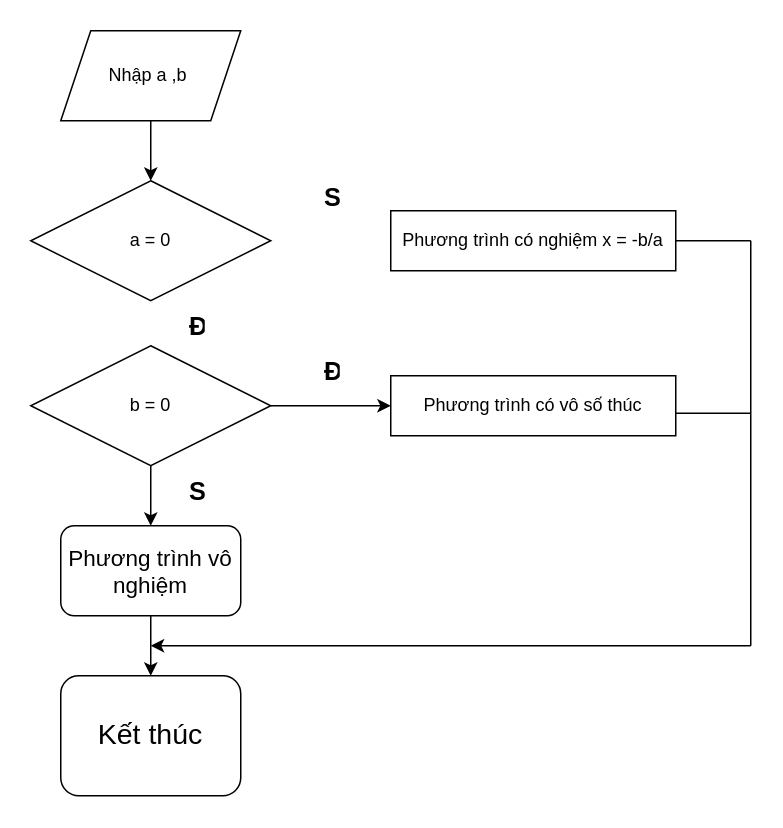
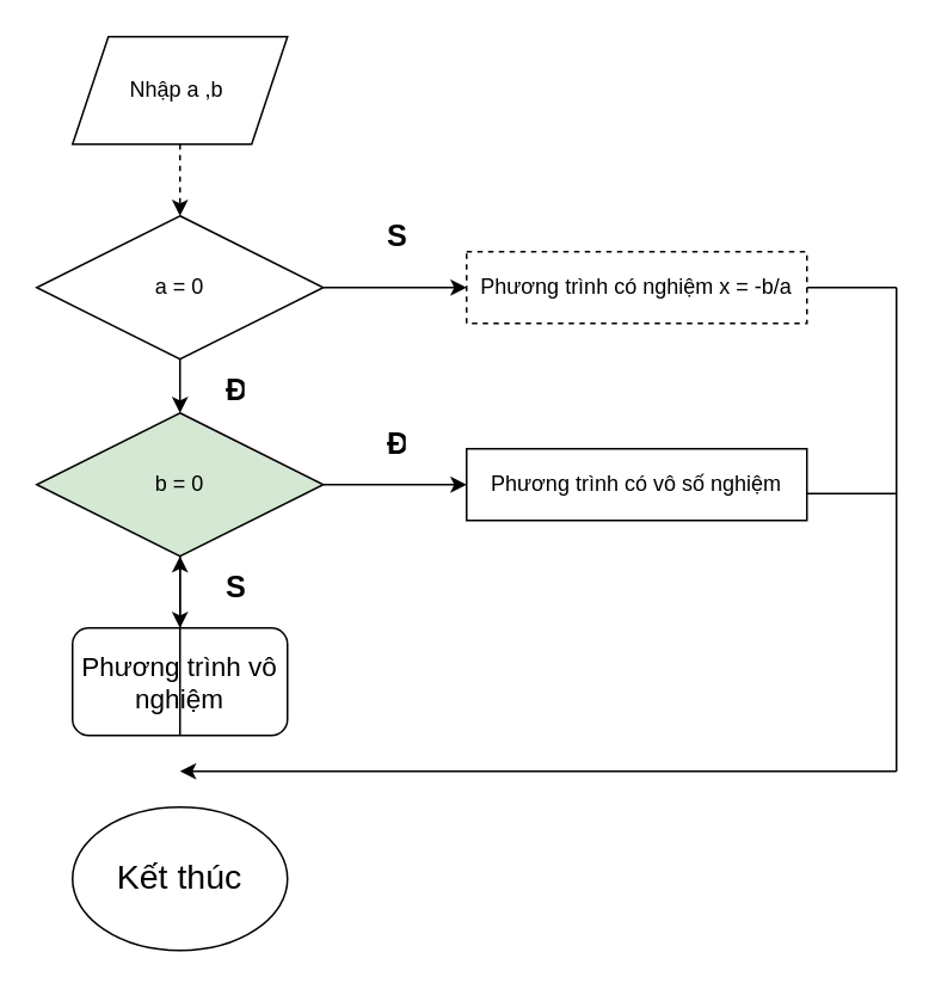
- <mxCell id="10" value="" style="endArrow=classic;html=1;exitX=0.5;exitY=1;exitDx=0;exitDy=0;entryX=0.5;entryY=0;entryDx=0;entryDy=0;" edge="1" parent="1" source="2" target="3"><mxGeometry width="50" height="50" relative="1" as="geometry"><mxPoint x="60" y="150" as="sourcePoint" /><mxPoint x="110" y="100" as="targetPoint" /></mxGeometry></mxCell>
+ <mxCell id="10" value="" style="endArrow=classic;html=1;exitX=0.5;exitY=1;exitDx=0;exitDy=0;entryX=0.5;entryY=0;entryDx=0;entryDy=0;dashed=1;" edge="1" parent="1" source="2" target="3"><mxGeometry width="50" height="50" relative="1" as="geometry"><mxPoint x="60" y="150" as="sourcePoint" /><mxPoint x="110" y="100" as="targetPoint" /></mxGeometry></mxCell>
+ <mxCell id="9" value="" style="endArrow=classic;html=1;entryX=0;entryY=0.5;entryDx=0;entryDy=0;exitX=1;exitY=0.5;exitDx=0;exitDy=0;" edge="1" parent="1" source="3" target="7"><mxGeometry width="50" height="50" relative="1" as="geometry"><mxPoint x="60" y="350" as="sourcePoint" /><mxPoint x="110" y="300" as="targetPoint" /></mxGeometry></mxCell>
- <mxCell id="7" value="Phương trình có nghiệm x = -b/a" style="rounded=0;whiteSpace=wrap;html=1;" vertex="1" parent="1"><mxGeometry x="260" y="140" width="190" height="40" as="geometry" /></mxCell>
+ <mxCell id="7" value="Phương trình có nghiệm x = -b/a" style="rounded=0;whiteSpace=wrap;html=1;dashed=1;" vertex="1" parent="1"><mxGeometry x="260" y="140" width="190" height="40" as="geometry" /></mxCell>
+ <mxCell id="11" value="" style="endArrow=classic;html=1;exitX=0.5;exitY=1;exitDx=0;exitDy=0;entryX=0.5;entryY=0;entryDx=0;entryDy=0;" edge="1" parent="1" source="3" target="4"><mxGeometry width="50" height="50" relative="1" as="geometry"><mxPoint x="60" y="250" as="sourcePoint" /><mxPoint x="110" y="200" as="targetPoint" /></mxGeometry></mxCell>
- <mxCell id="4" value="b = 0" style="rhombus;whiteSpace=wrap;html=1;" vertex="1" parent="1"><mxGeometry x="20" y="230" width="160" height="80" as="geometry" /></mxCell>
+ <mxCell id="4" value="b = 0" style="rhombus;whiteSpace=wrap;html=1;fillColor=#d5e8d4;" vertex="1" parent="1"><mxGeometry x="20" y="230" width="160" height="80" as="geometry" /></mxCell>
- <mxCell id="8" value="&lt;span&gt;Phương trình có vô số thúc&lt;/span&gt;" style="rounded=0;whiteSpace=wrap;html=1;" vertex="1" parent="1"><mxGeometry x="260" y="250" width="190" height="40" as="geometry" /></mxCell>
+ <mxCell id="8" value="&lt;span&gt;Phương trình có vô số nghiệm&lt;/span&gt;" style="rounded=0;whiteSpace=wrap;html=1;" vertex="1" parent="1"><mxGeometry x="260" y="250" width="190" height="40" as="geometry" /></mxCell>
- <mxCell id="13" value="" style="endArrow=classic;html=1;exitX=0.5;exitY=1;exitDx=0;exitDy=0;entryX=0.5;entryY=0;entryDx=0;entryDy=0;" edge="1" parent="1" source="5" target="6"><mxGeometry width="50" height="50" relative="1" as="geometry"><mxPoint x="60" y="350" as="sourcePoint" /><mxPoint x="110" y="300" as="targetPoint" /></mxGeometry></mxCell>
+ <mxCell id="13" value="" style="endArrow=classic;html=1;exitX=0.5;exitY=1;exitDx=0;exitDy=0;" edge="1" parent="1" source="5" target="4"><mxGeometry width="50" height="50" relative="1" as="geometry"><mxPoint x="60" y="350" as="sourcePoint" /><mxPoint x="110" y="300" as="targetPoint" /></mxGeometry></mxCell>
- <mxCell id="6" value="&lt;font style=&quot;font-size: 19px&quot;&gt;Kết thúc&lt;/font&gt;" style="whiteSpace=wrap;html=1;rounded=1;" vertex="1" parent="1"><mxGeometry x="40" y="450" width="120" height="80" as="geometry" /></mxCell>
+ <mxCell id="6" value="&lt;font style=&quot;font-size: 19px&quot;&gt;Kết thúc&lt;/font&gt;" style="ellipse;whiteSpace=wrap;html=1;" vertex="1" parent="1"><mxGeometry x="40" y="450" width="120" height="80" as="geometry" /></mxCell>
